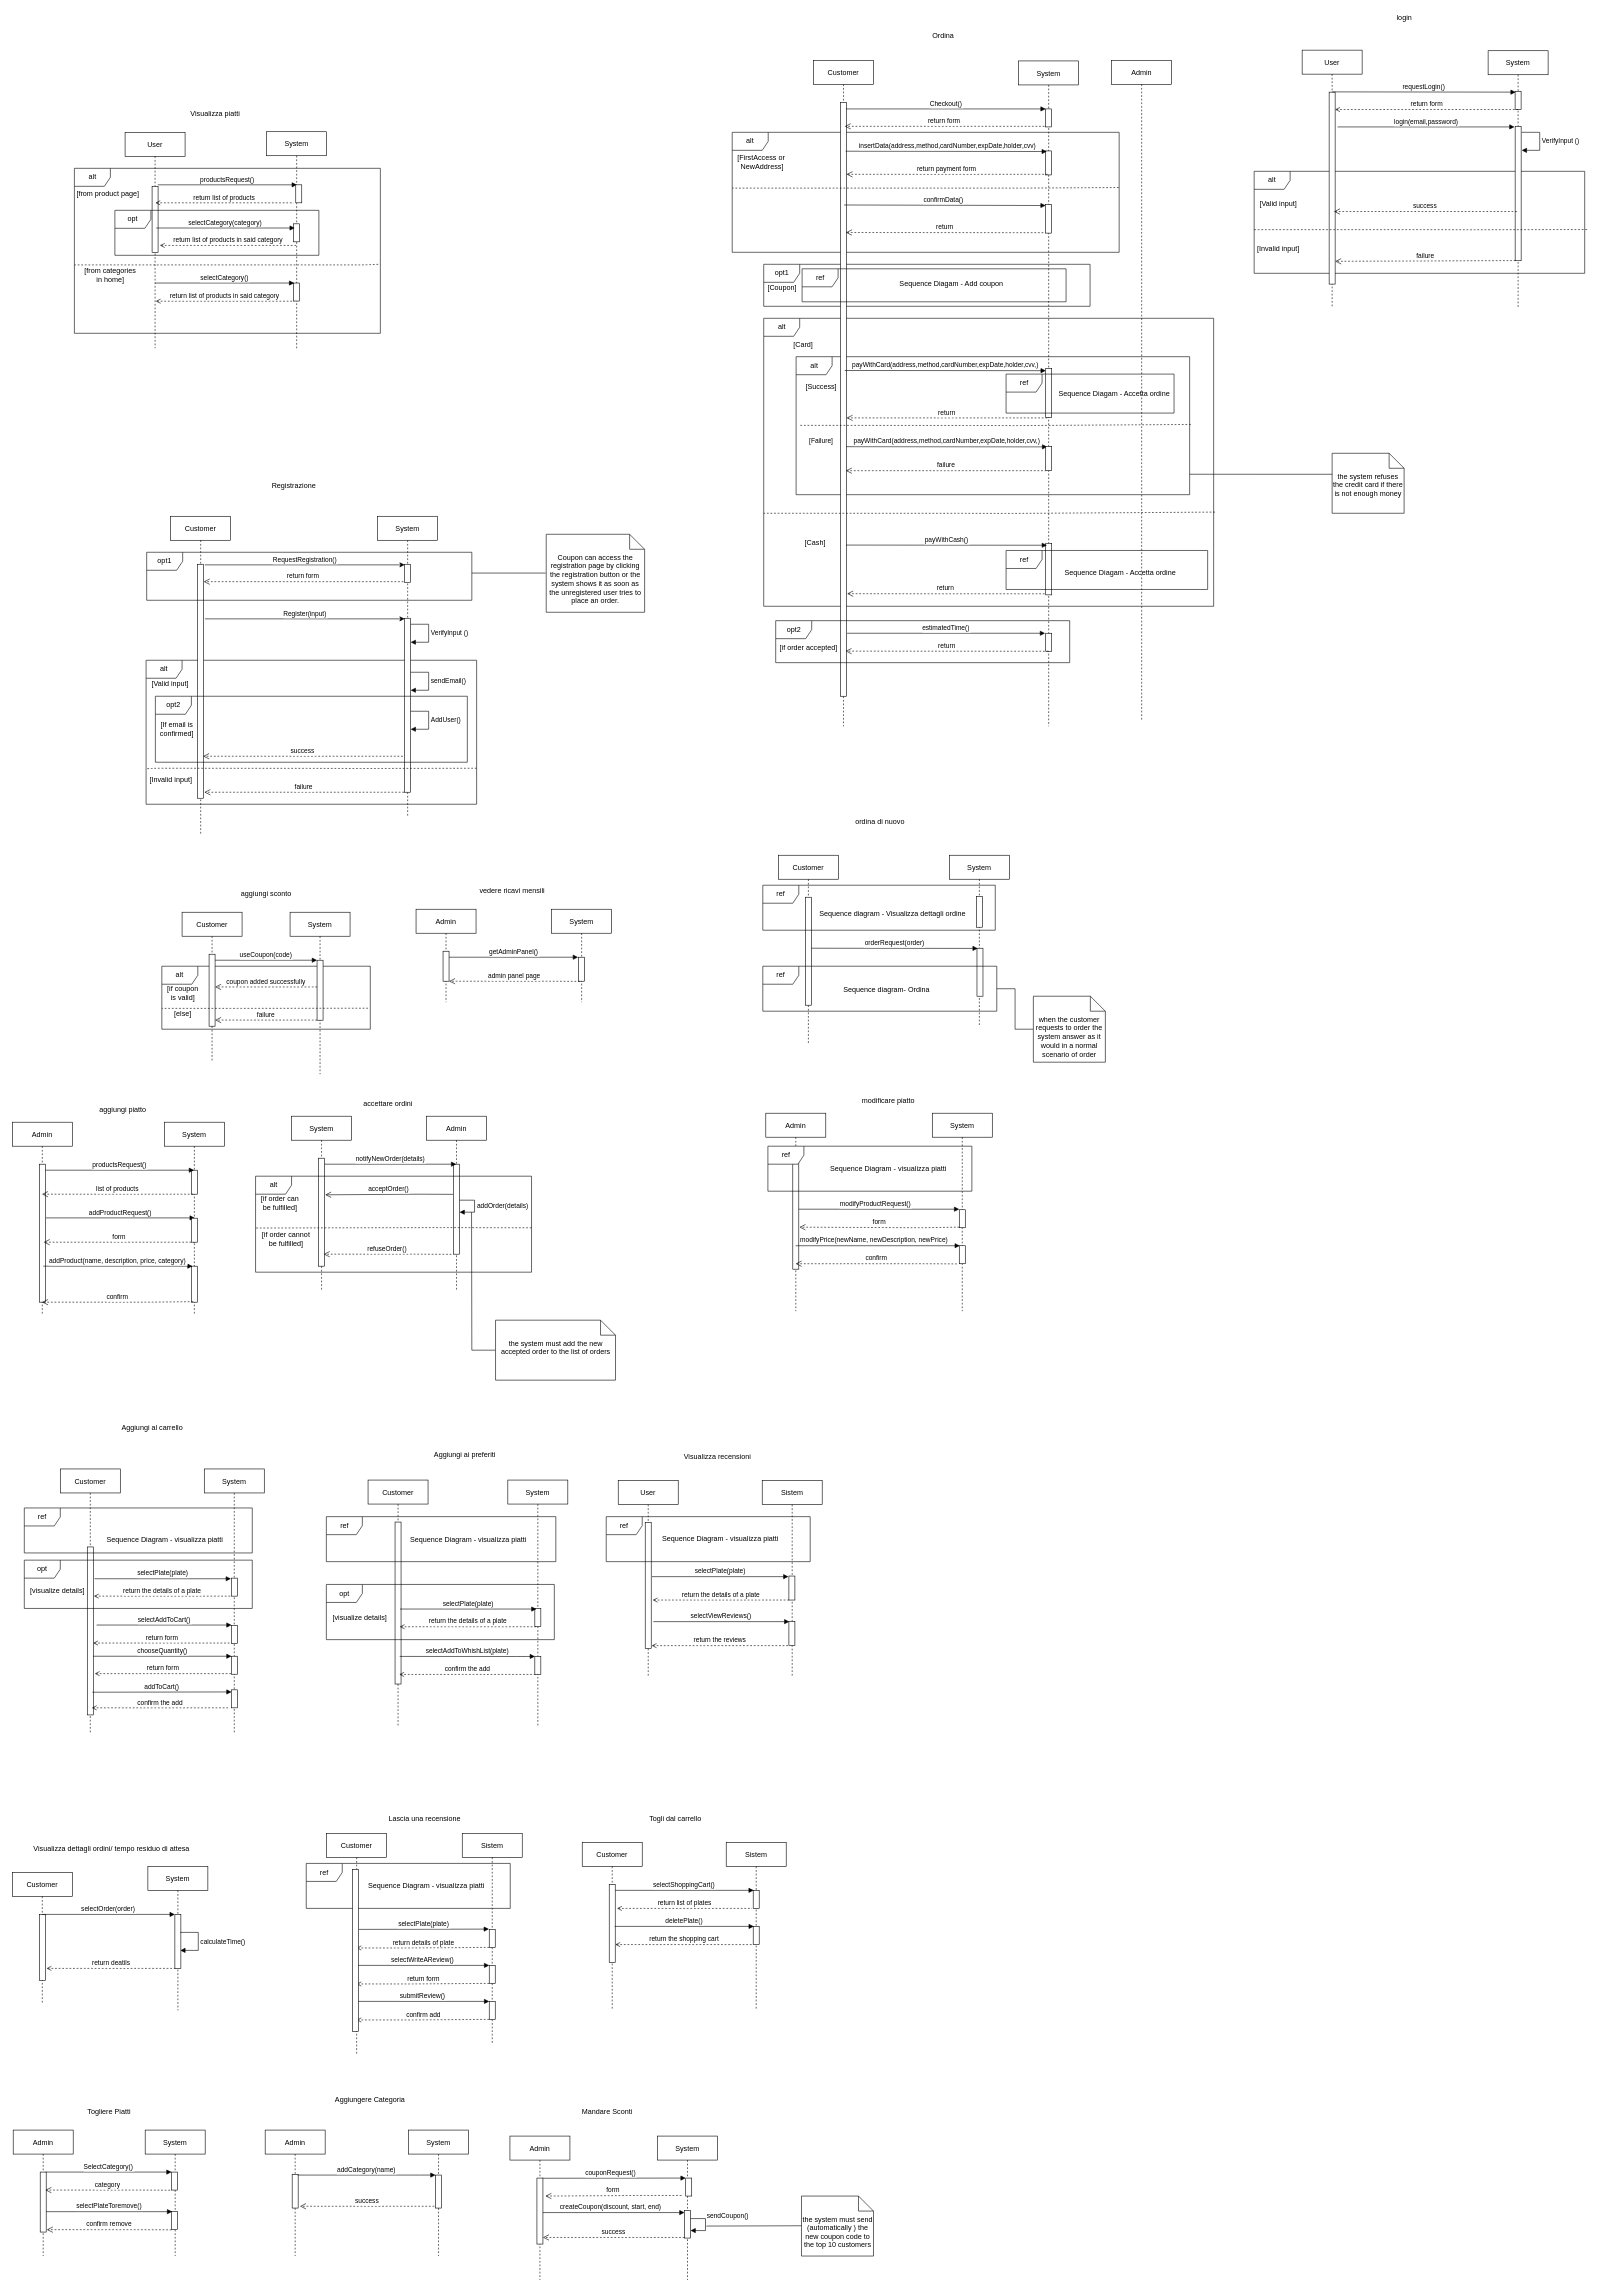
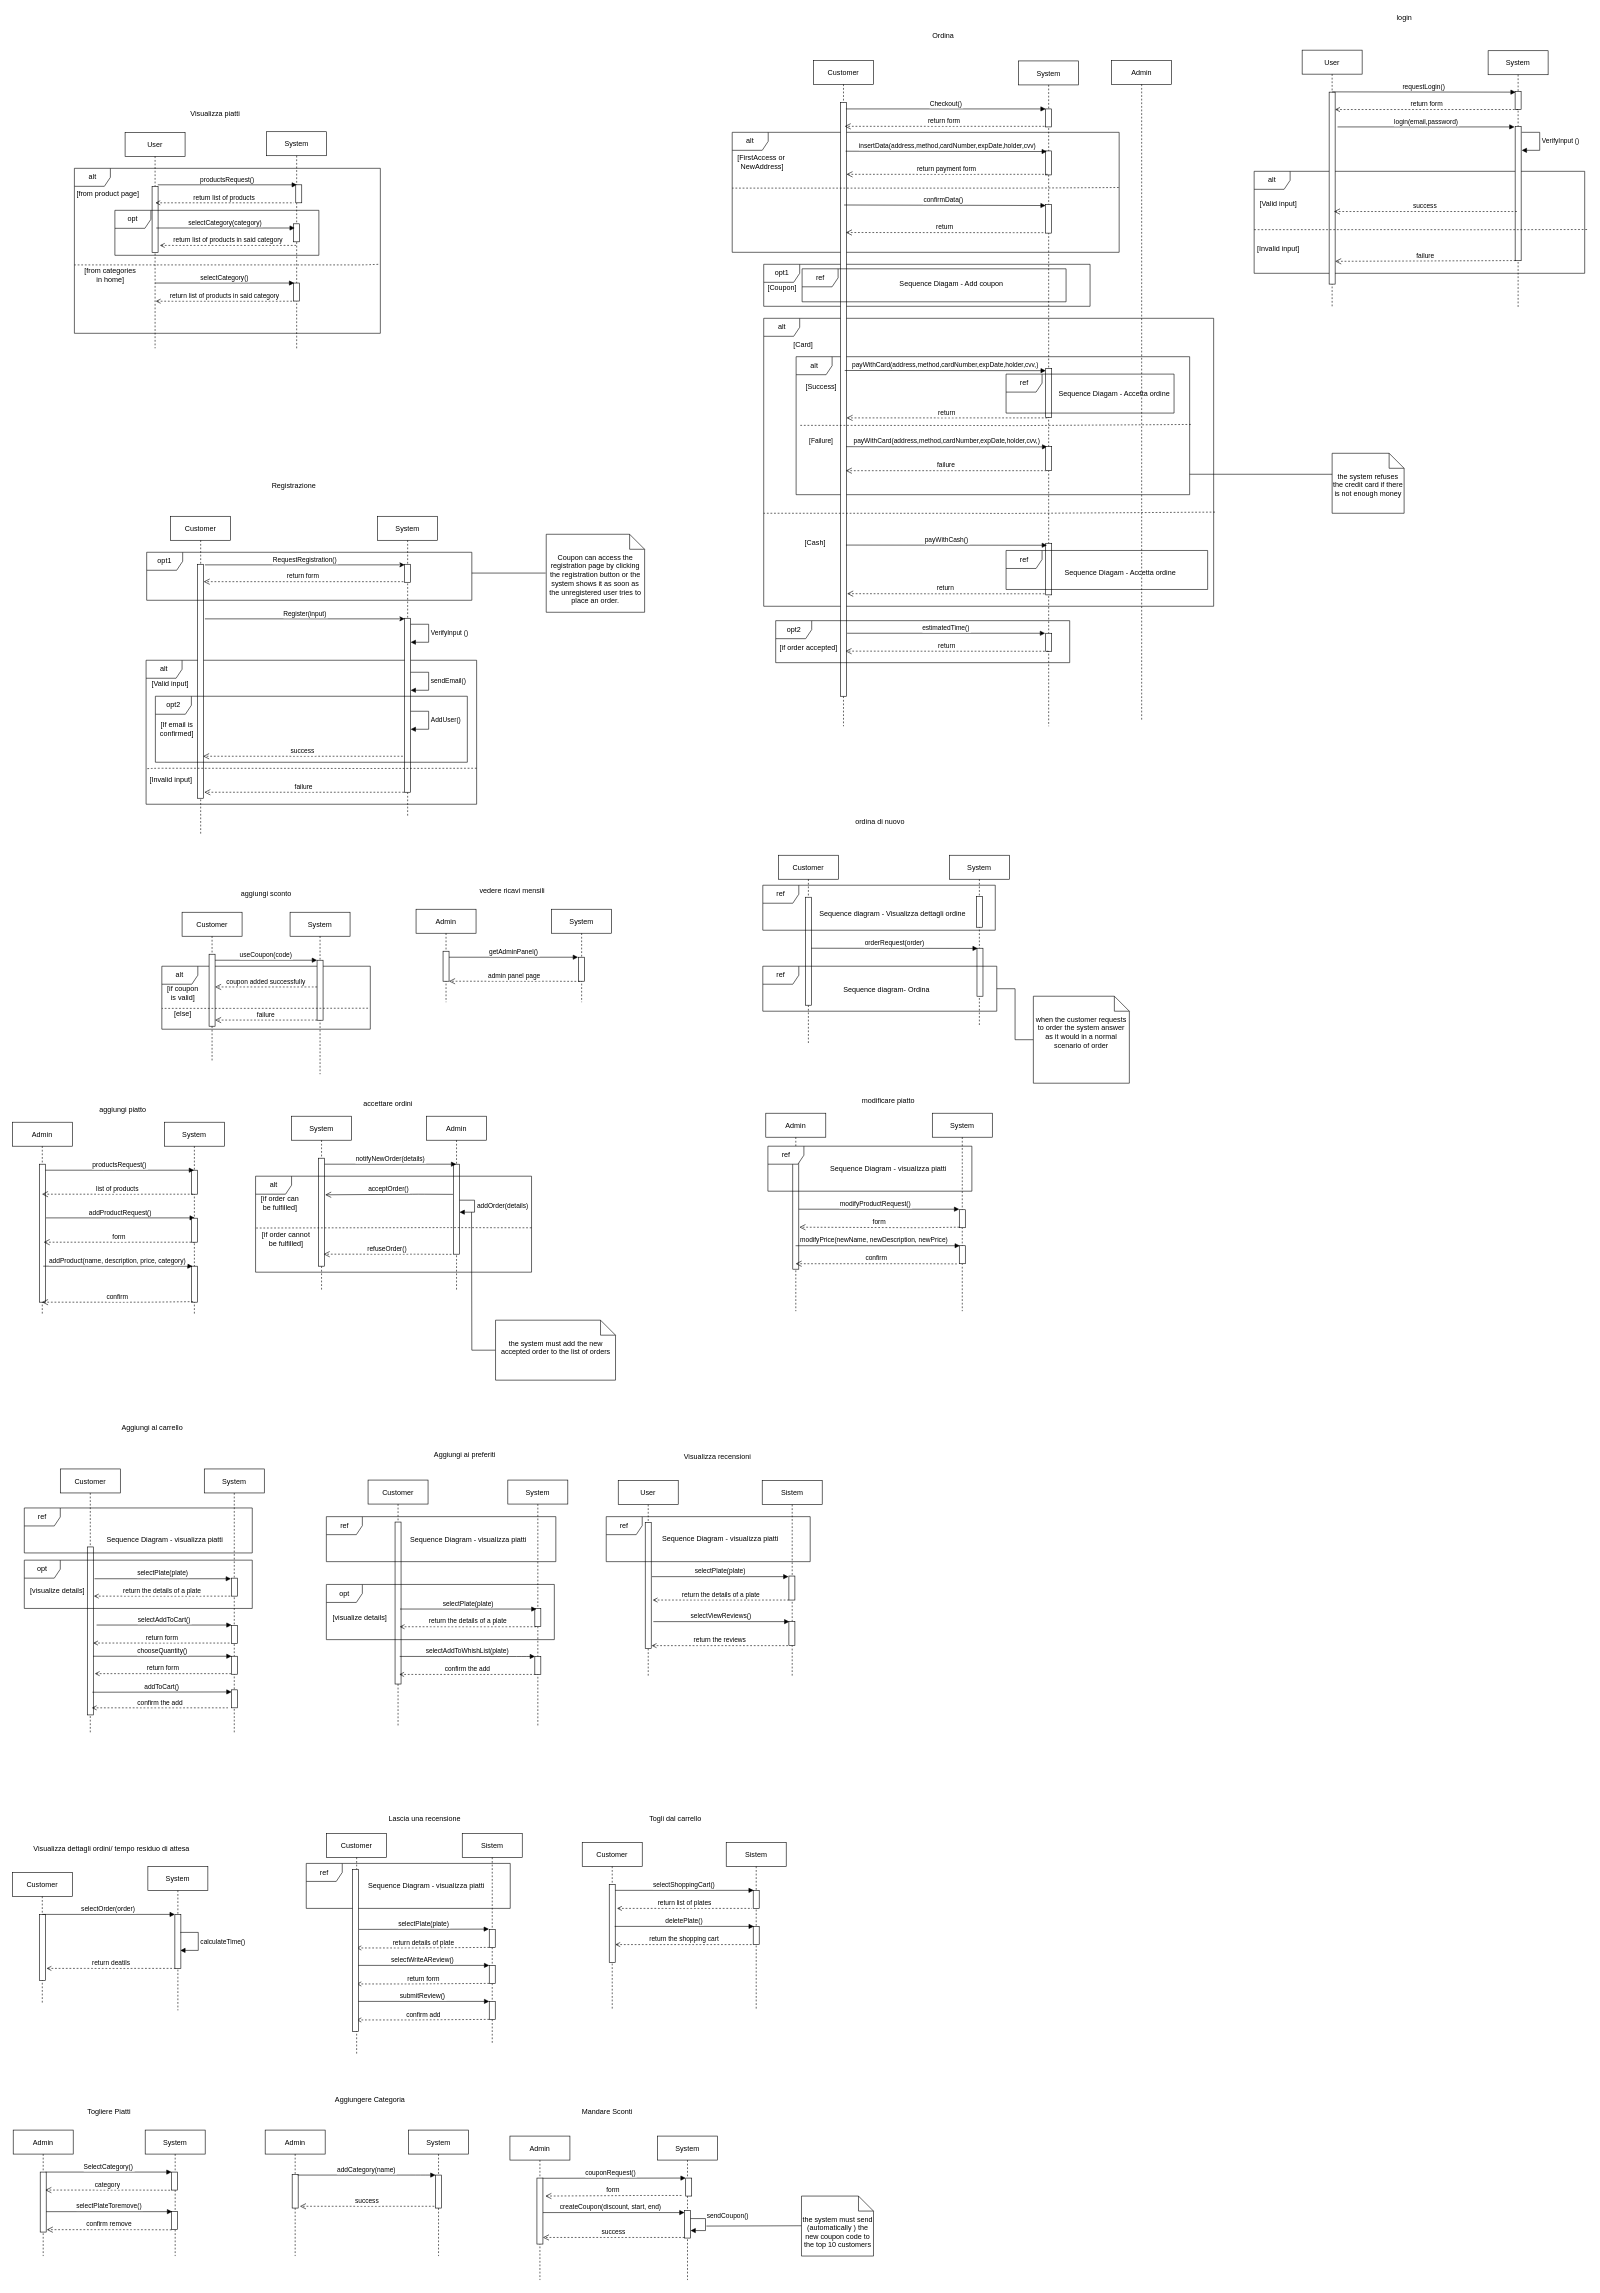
- <mxCell id="160" value="when the customer requests to order the system answer as it would in a normal scenario of order" style="shape=note2;boundedLbl=1;whiteSpace=wrap;html=1;size=25;verticalAlign=top;align=center;" parent="1" vertex="1"><mxGeometry x="1722" y="1660" width="120" height="110" as="geometry" /></mxCell>
+ <mxCell id="160" value="when the customer requests to order the system answer as it would in a normal scenario of order" style="shape=note2;boundedLbl=1;whiteSpace=wrap;html=1;size=25;verticalAlign=top;align=center;" parent="1" vertex="1"><mxGeometry x="1722" y="1660" width="160" height="145" as="geometry" /></mxCell>
